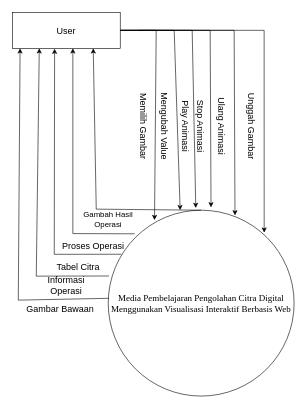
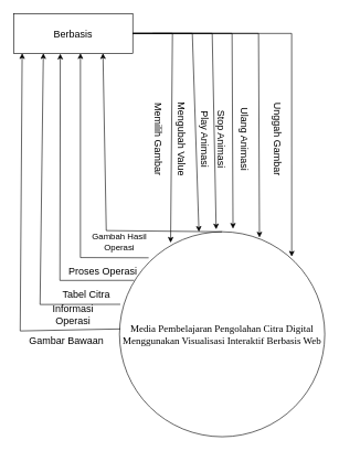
- <mxCell id="3" value="&lt;font style=&quot;font-size: 15px;&quot;&gt;User&lt;/font&gt;" style="rounded=0;whiteSpace=wrap;html=1;" vertex="1" parent="1"><mxGeometry x="20" y="20" width="180" height="60" as="geometry" /></mxCell>
+ <mxCell id="3" value="&lt;font style=&quot;font-size: 15px;&quot;&gt;Berbasis&lt;/font&gt;" style="rounded=0;whiteSpace=wrap;html=1;" vertex="1" parent="1"><mxGeometry x="20" y="20" width="180" height="60" as="geometry" /></mxCell>
